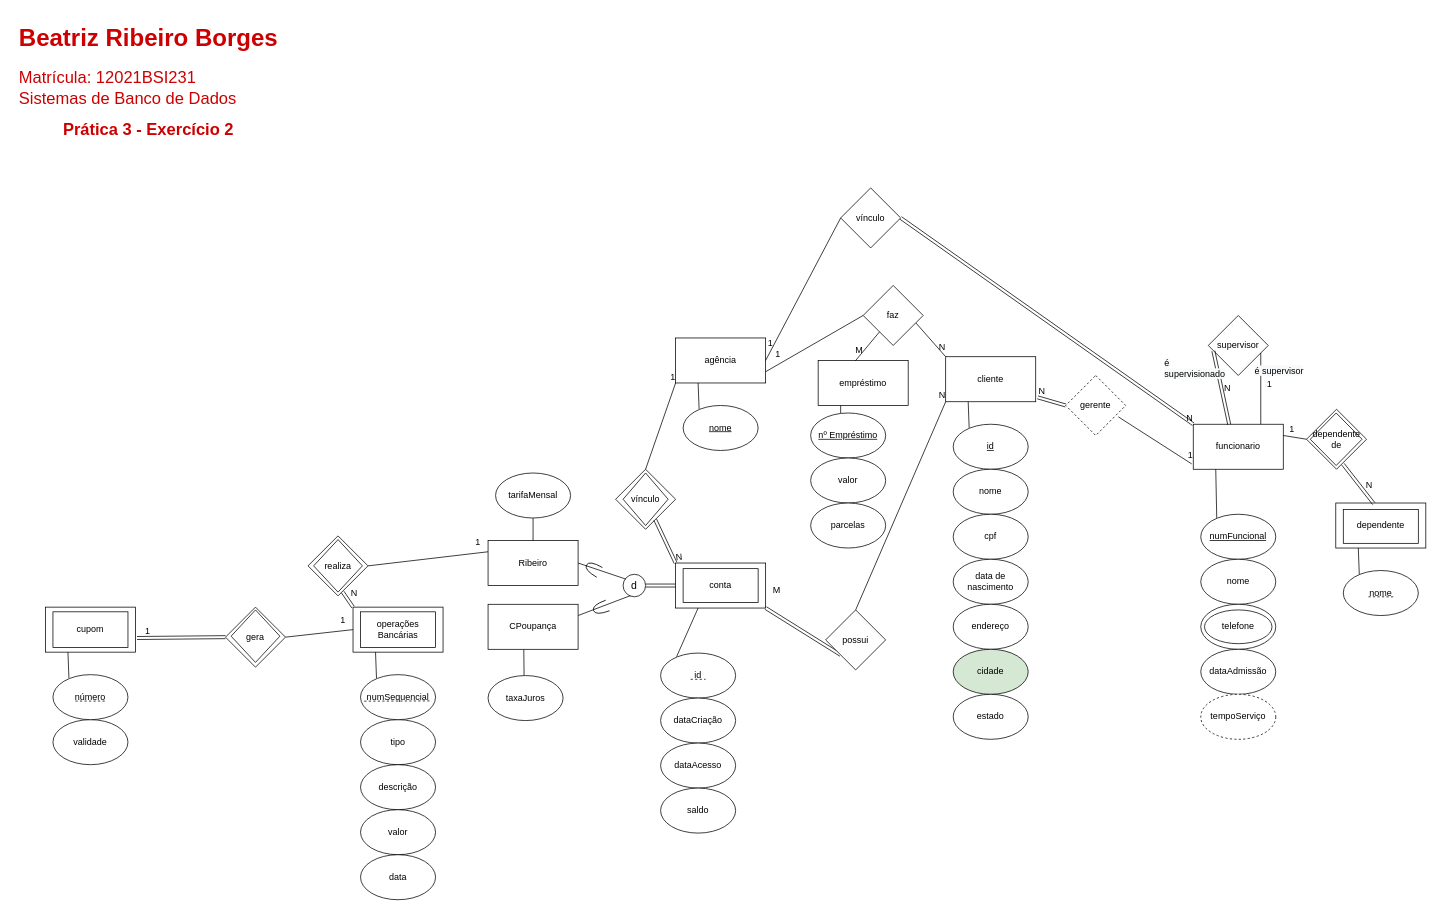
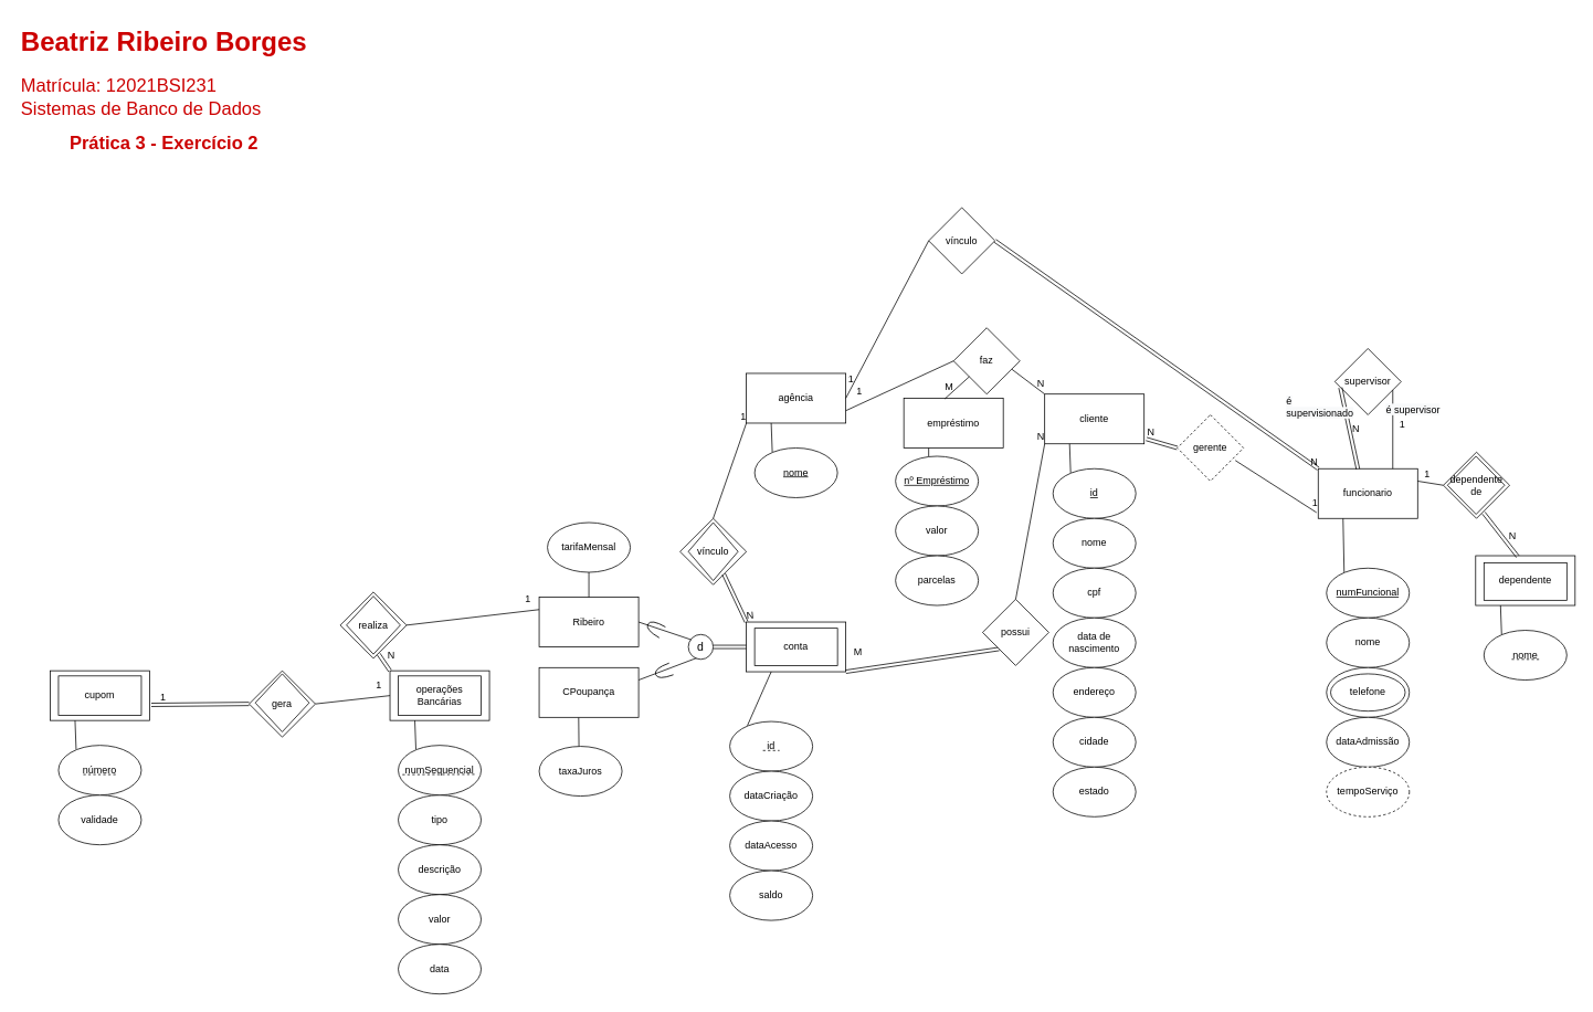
- <mxCell id="69" value="faz" style="rhombus;whiteSpace=wrap;html=1;" vertex="1" parent="1"><mxGeometry x="1150" y="380" width="80" height="80" as="geometry" /></mxCell>
+ <mxCell id="69" value="faz" style="rhombus;whiteSpace=wrap;html=1;" vertex="1" parent="1"><mxGeometry x="1150" y="395" width="80" height="80" as="geometry" /></mxCell>
- <mxCell id="34" value="possui" style="rhombus;whiteSpace=wrap;html=1;" vertex="1" parent="1"><mxGeometry x="1100" y="812.5" width="80" height="80" as="geometry" /></mxCell>
+ <mxCell id="34" value="possui" style="rhombus;whiteSpace=wrap;html=1;" vertex="1" parent="1"><mxGeometry x="1185" y="722.5" width="80" height="80" as="geometry" /></mxCell>
- <mxCell id="13" value="cidade" style="ellipse;whiteSpace=wrap;html=1;fillColor=#d5e8d4;" vertex="1" parent="1"><mxGeometry x="1270" y="865" width="100" height="60" as="geometry" /></mxCell>
+ <mxCell id="13" value="cidade" style="ellipse;whiteSpace=wrap;html=1;" vertex="1" parent="1"><mxGeometry x="1270" y="865" width="100" height="60" as="geometry" /></mxCell>
